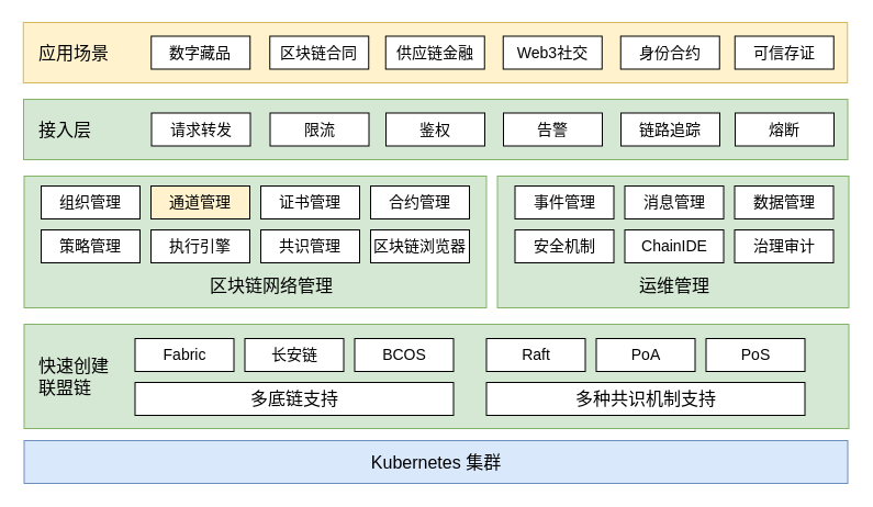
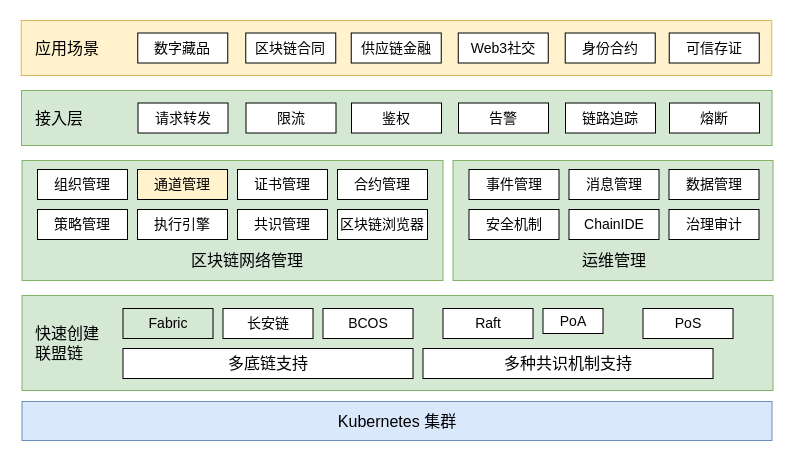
- <mxCell id="5" value="Fabric" style="rounded=0;whiteSpace=wrap;html=1;fontSize=14;" parent="1" vertex="1"><mxGeometry x="122.5" y="308" width="90" height="30" as="geometry" /></mxCell>
+ <mxCell id="5" value="Fabric" style="rounded=0;whiteSpace=wrap;html=1;fontSize=14;fillColor=#d5e8d4;" parent="1" vertex="1"><mxGeometry x="122.5" y="308" width="90" height="30" as="geometry" /></mxCell>
- <mxCell id="12" value="PoA" style="rounded=0;whiteSpace=wrap;html=1;fontSize=14;" vertex="1" parent="1"><mxGeometry x="542.5" y="308" width="90" height="30" as="geometry" /></mxCell>
+ <mxCell id="12" value="PoA" style="rounded=0;whiteSpace=wrap;html=1;fontSize=14;" vertex="1" parent="1"><mxGeometry x="542.5" y="308" width="60" height="25" as="geometry" /></mxCell>
- <mxCell id="7" value="多种共识机制支持" style="rounded=0;whiteSpace=wrap;html=1;fontSize=16;" parent="1" vertex="1"><mxGeometry x="442.5" y="348" width="290" height="30" as="geometry" /></mxCell>
+ <mxCell id="7" value="多种共识机制支持" style="rounded=0;whiteSpace=wrap;html=1;fontSize=16;" parent="1" vertex="1"><mxGeometry x="422.5" y="348" width="290" height="30" as="geometry" /></mxCell>
